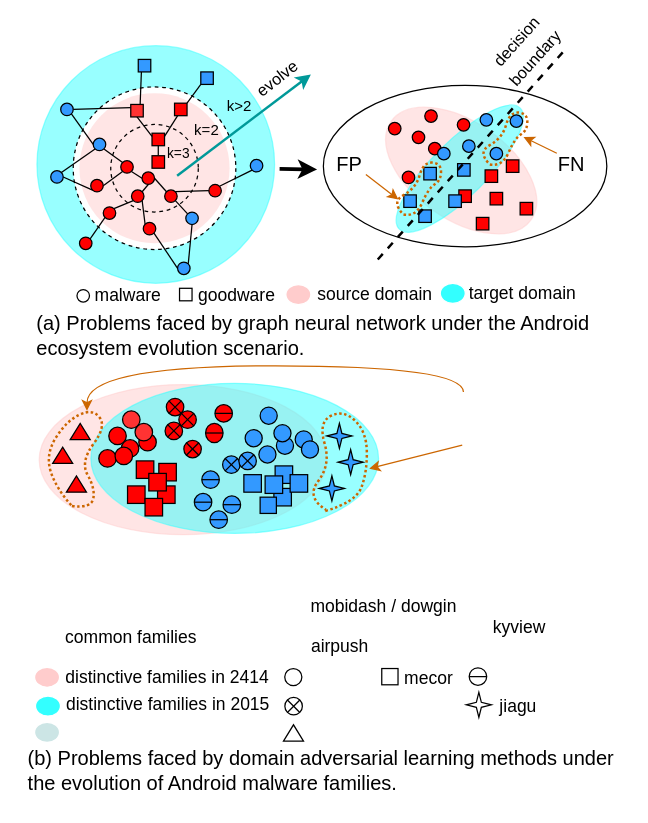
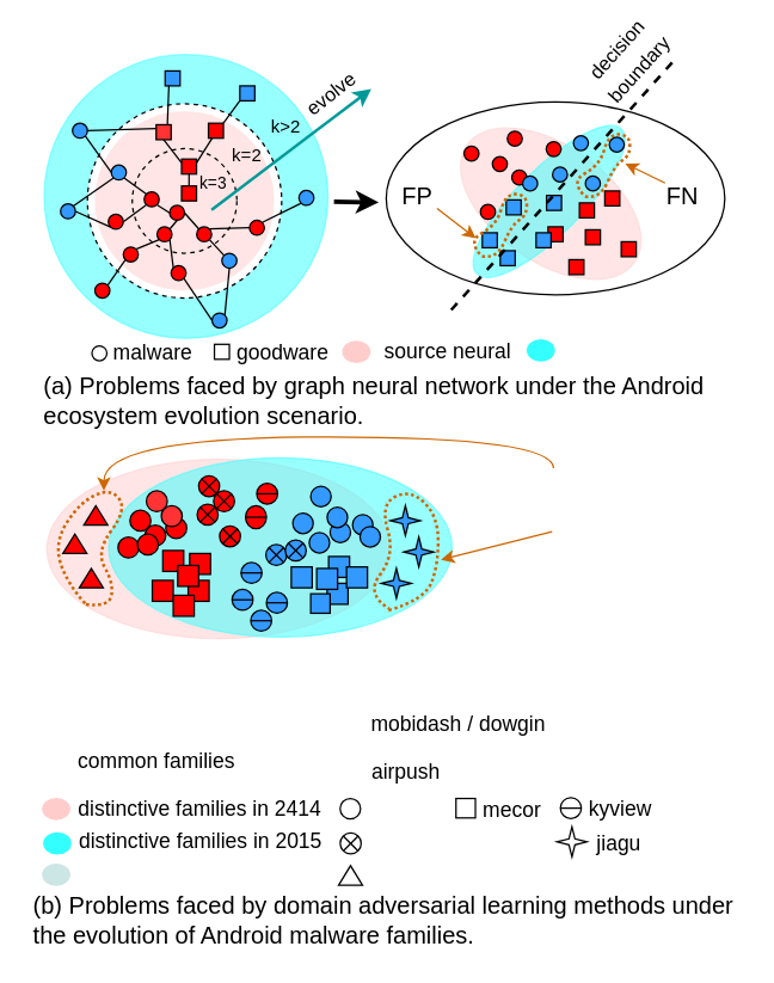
- <mxCell id="64" value="target domain" style="text;html=1;strokeColor=none;fillColor=none;align=center;verticalAlign=middle;whiteSpace=wrap;rounded=0;fontSize=14;" vertex="1" parent="1"><mxGeometry x="372.46" y="225" width="90.54" height="17" as="geometry" /></mxCell>
- <mxCell id="63" value="source domain" style="text;html=1;strokeColor=none;fillColor=none;align=center;verticalAlign=middle;whiteSpace=wrap;rounded=0;fontSize=14;" vertex="1" parent="1"><mxGeometry x="251.06" y="226" width="97" height="18" as="geometry" /></mxCell>
+ <mxCell id="63" value="source neural" style="text;html=1;strokeColor=none;fillColor=none;align=center;verticalAlign=middle;whiteSpace=wrap;rounded=0;fontSize=14;" vertex="1" parent="1"><mxGeometry x="251.06" y="226" width="97" height="18" as="geometry" /></mxCell>
- <mxCell id="138" value="&lt;span style=&quot;font-size: 14px;&quot;&gt;kyview&lt;/span&gt;" style="text;html=1;strokeColor=none;fillColor=none;align=center;verticalAlign=middle;whiteSpace=wrap;rounded=0;fontSize=16;" vertex="1" parent="1"><mxGeometry x="396.32" y="490.27" width="37.94" height="20" as="geometry" /></mxCell>
+ <mxCell id="138" value="&lt;span style=&quot;font-size: 14px;&quot;&gt;kyview&lt;/span&gt;" style="text;html=1;strokeColor=none;fillColor=none;align=center;verticalAlign=middle;whiteSpace=wrap;rounded=0;fontSize=16;" vertex="1" parent="1"><mxGeometry x="396.32" y="530.27" width="37.94" height="20" as="geometry" /></mxCell>
